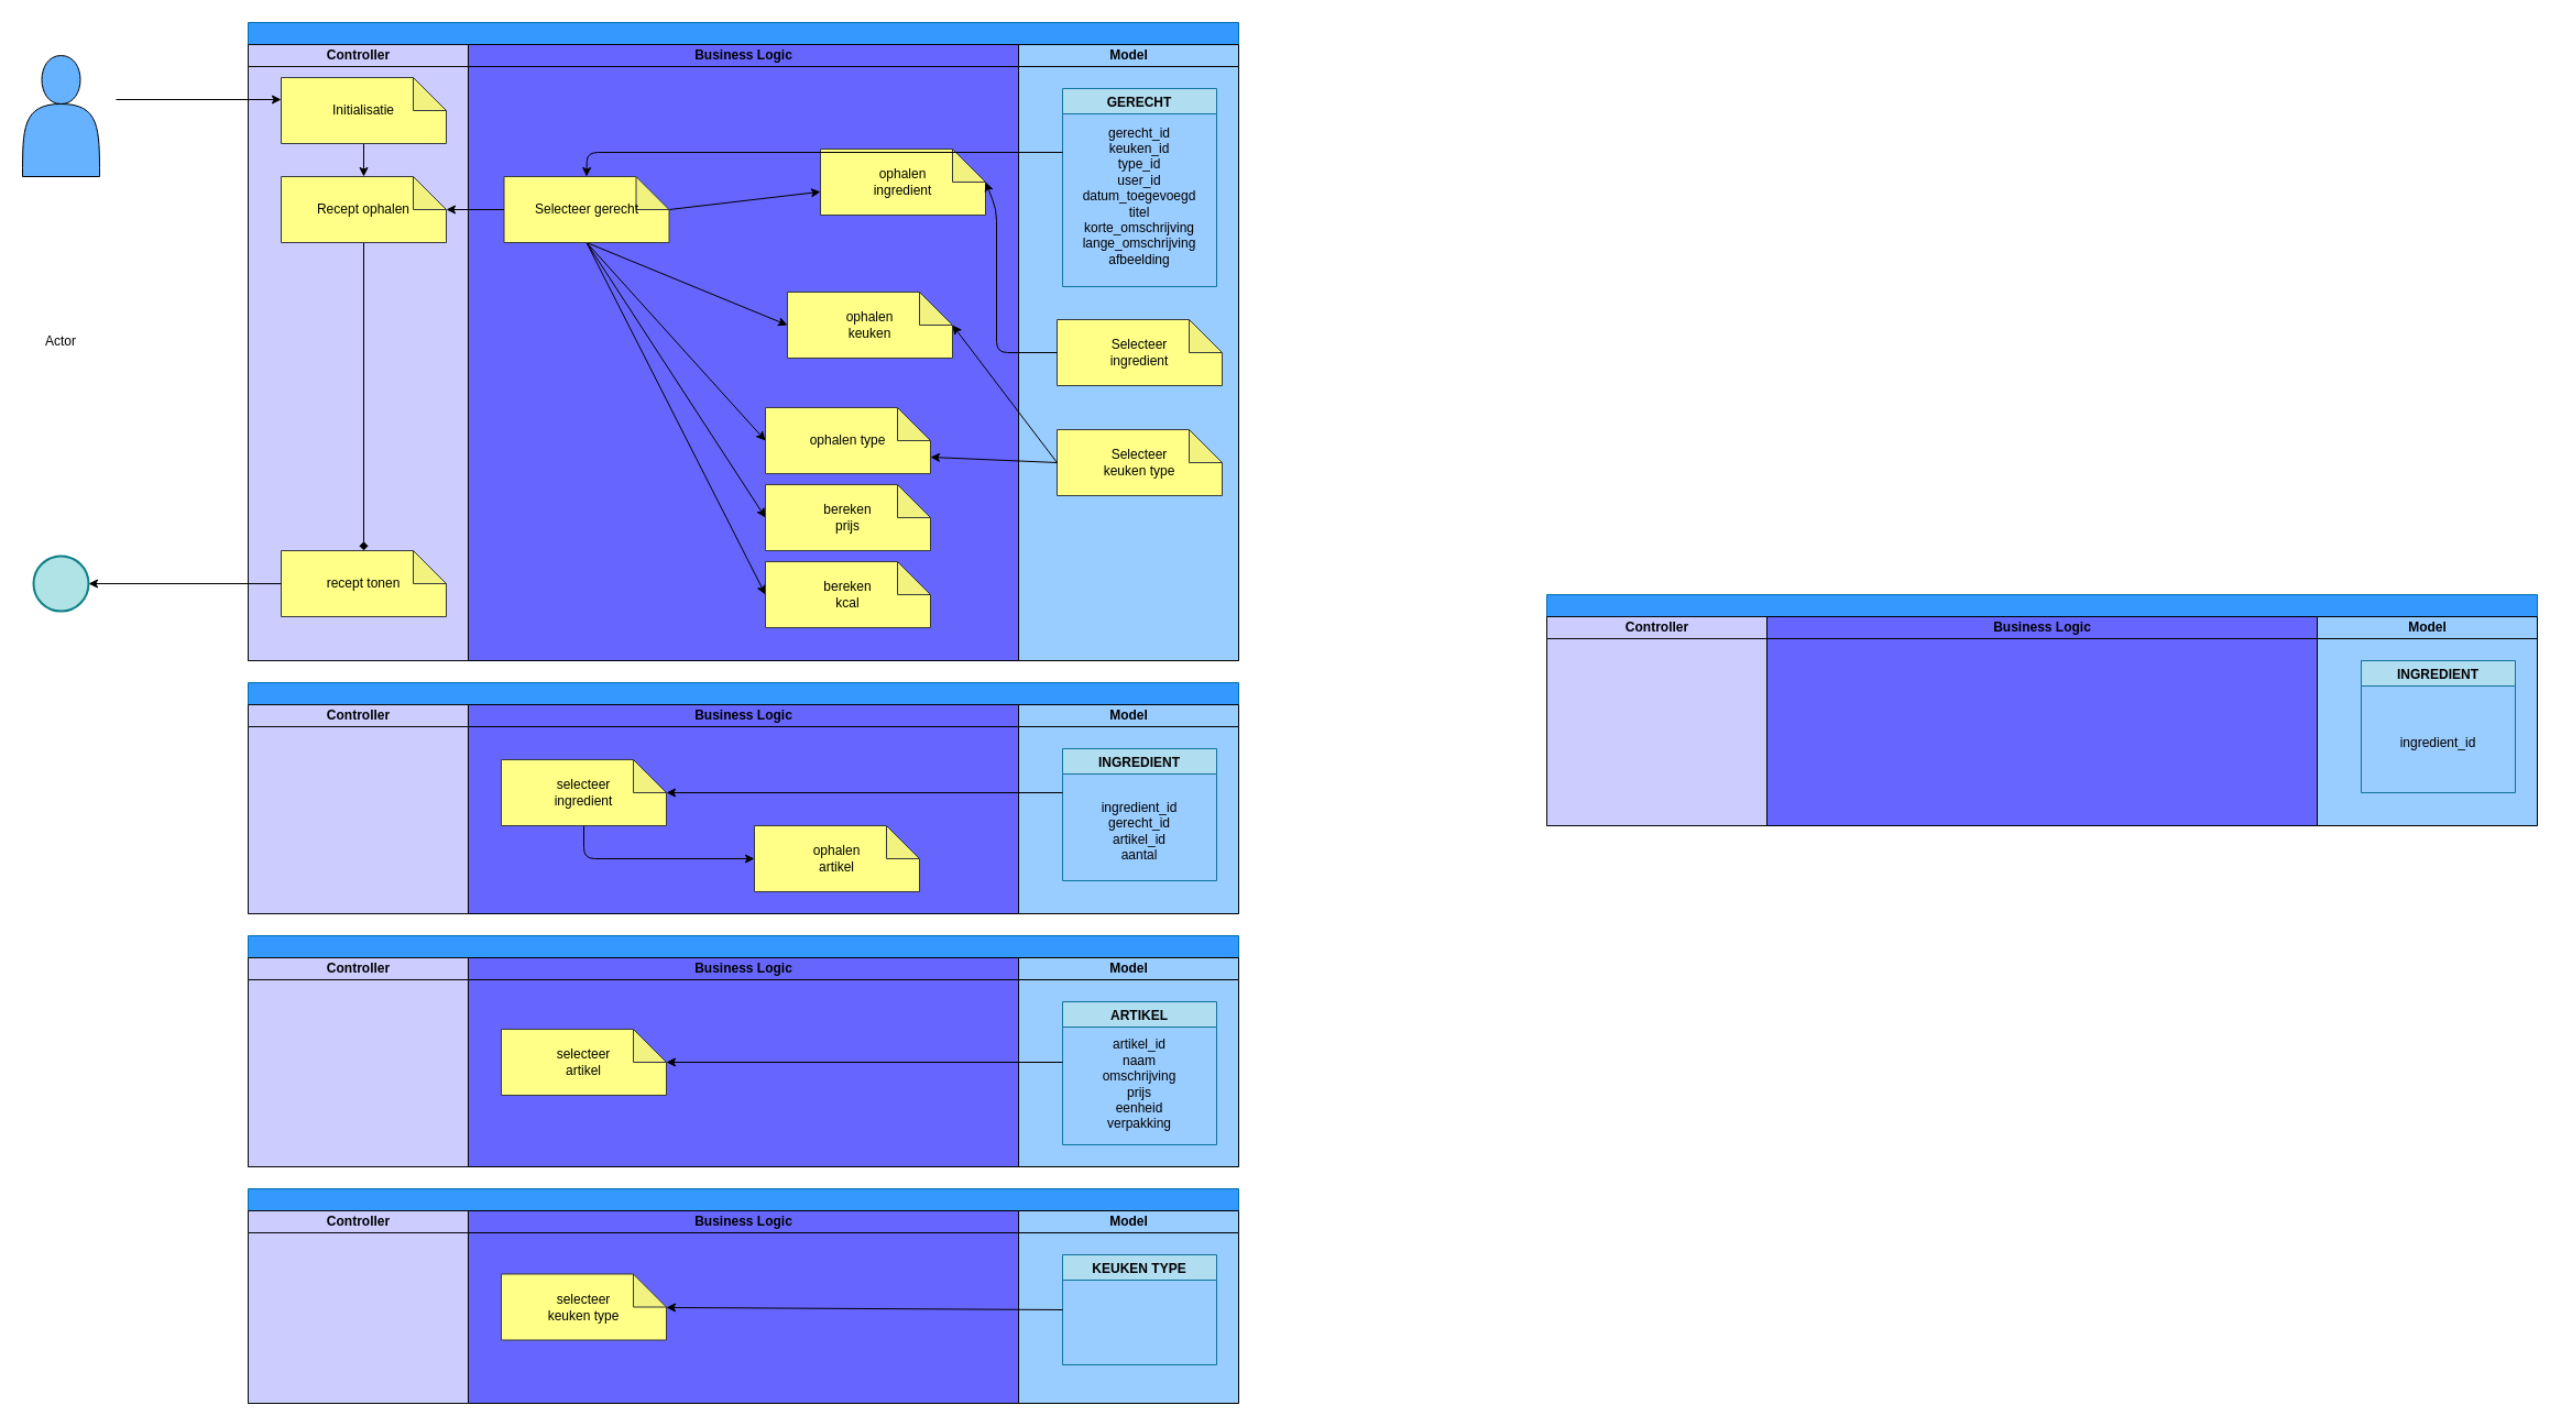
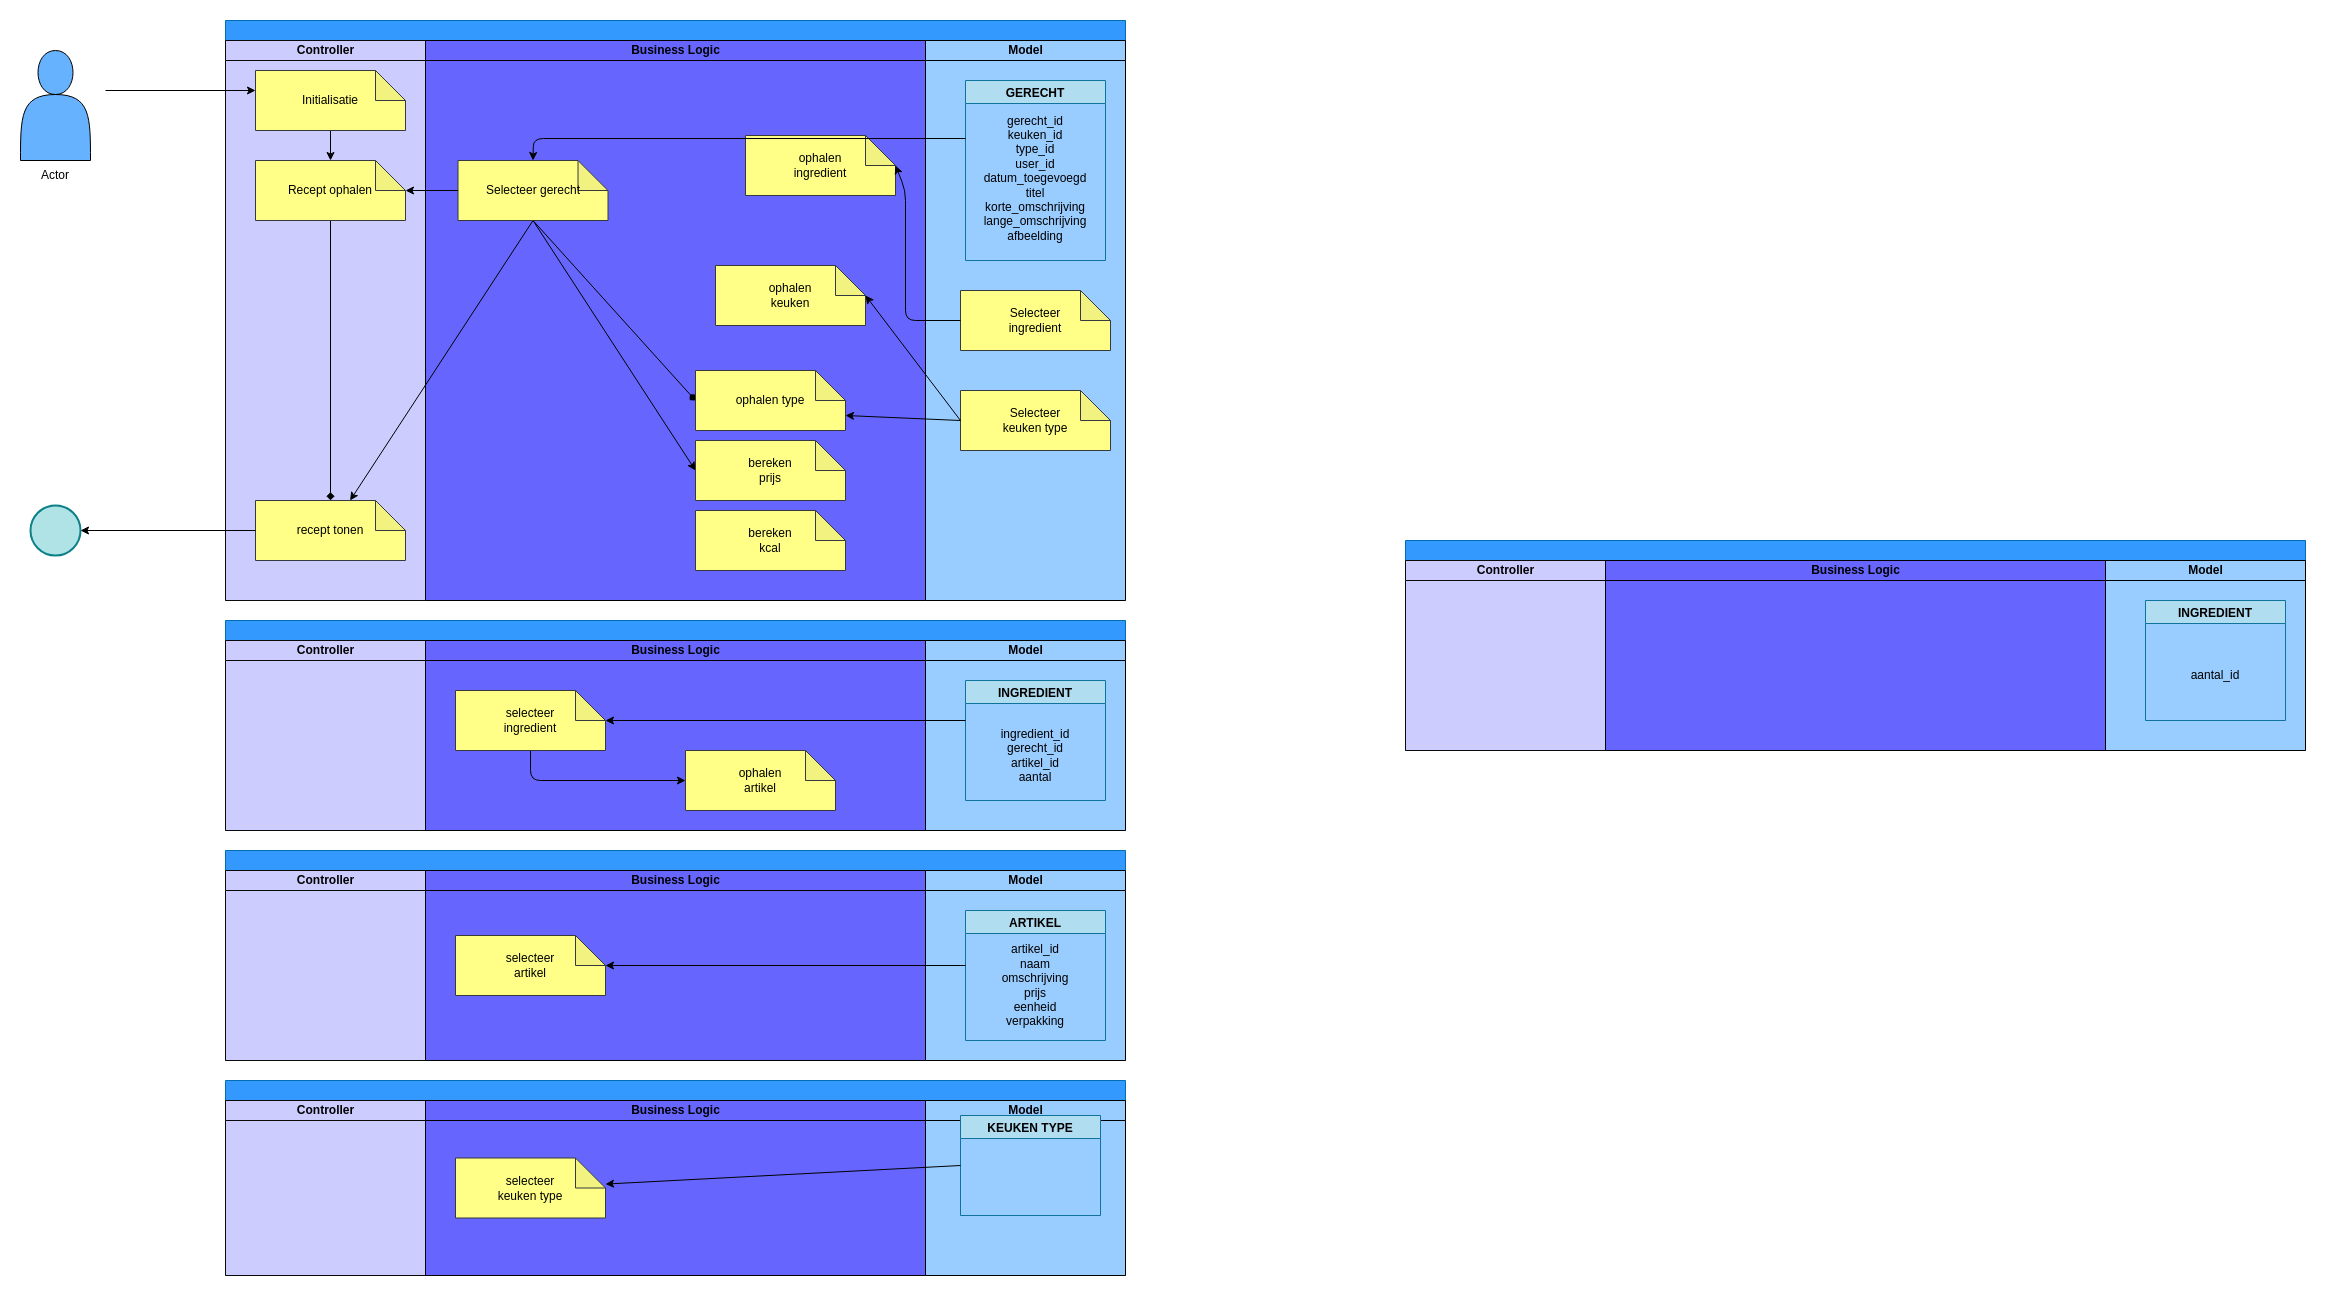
- <mxCell id="14" style="edgeStyle=none;html=1;exitX=0;exitY=0;exitDx=150;exitDy=30;exitPerimeter=0;strokeColor=#000000;fontColor=#000000;" edge="1" parent="9" source="15" target="16"><mxGeometry relative="1" as="geometry" /></mxCell>
- <mxCell id="10" style="edgeStyle=none;html=1;exitX=0.5;exitY=1;exitDx=0;exitDy=0;exitPerimeter=0;entryX=0;entryY=0.5;entryDx=0;entryDy=0;entryPerimeter=0;fontColor=#000000;strokeColor=#000000;" edge="1" parent="9" source="15" target="17"><mxGeometry relative="1" as="geometry" /></mxCell>
- <mxCell id="32" value="Actor" style="text;html=1;strokeColor=none;fillColor=none;align=center;verticalAlign=middle;whiteSpace=wrap;rounded=0;" parent="1" vertex="1"><mxGeometry x="25" y="295" width="60" height="30" as="geometry" /></mxCell>
+ <mxCell id="32" value="Actor" style="text;html=1;strokeColor=none;fillColor=none;align=center;verticalAlign=middle;whiteSpace=wrap;rounded=0;" parent="1" vertex="1"><mxGeometry x="25" y="160" width="60" height="30" as="geometry" /></mxCell>
- <mxCell id="13" style="edgeStyle=none;html=1;entryX=0;entryY=0.5;entryDx=0;entryDy=0;entryPerimeter=0;strokeColor=#000000;fontColor=#000000;exitX=0.5;exitY=1;exitDx=0;exitDy=0;exitPerimeter=0;" edge="1" parent="9" source="15" target="20"><mxGeometry relative="1" as="geometry" /></mxCell>
+ <mxCell id="13" style="edgeStyle=none;html=1;strokeColor=#000000;fontColor=#000000;exitX=0.5;exitY=1;exitDx=0;exitDy=0;exitPerimeter=0;" edge="1" parent="9" source="15" target="8"><mxGeometry relative="1" as="geometry" /></mxCell>
- <mxCell id="11" style="edgeStyle=none;html=1;entryX=0;entryY=0.5;entryDx=0;entryDy=0;entryPerimeter=0;strokeColor=#000000;fontColor=#000000;exitX=0.5;exitY=1;exitDx=0;exitDy=0;exitPerimeter=0;" edge="1" parent="9" source="15" target="18"><mxGeometry relative="1" as="geometry" /></mxCell>
+ <mxCell id="11" style="edgeStyle=none;html=1;entryX=0;entryY=0.5;entryDx=0;entryDy=0;entryPerimeter=0;strokeColor=#000000;fontColor=#000000;exitX=0.5;exitY=1;exitDx=0;exitDy=0;exitPerimeter=0;endArrow=diamond;" edge="1" parent="9" source="15" target="18"><mxGeometry relative="1" as="geometry" /></mxCell>
- <mxCell id="59" value="&lt;font color=&quot;#000000&quot;&gt;ingredient_id&lt;br&gt;&lt;/font&gt;" style="text;html=1;strokeColor=none;fillColor=none;align=center;verticalAlign=middle;whiteSpace=wrap;rounded=0;" vertex="1" parent="58"><mxGeometry x="15" y="20" width="110" height="110" as="geometry" /></mxCell>
+ <mxCell id="59" value="&lt;font color=&quot;#000000&quot;&gt;aantal_id&lt;br&gt;&lt;/font&gt;" style="text;html=1;strokeColor=none;fillColor=none;align=center;verticalAlign=middle;whiteSpace=wrap;rounded=0;" vertex="1" parent="58"><mxGeometry x="15" y="20" width="110" height="110" as="geometry" /></mxCell>
- <mxCell id="65" value="KEUKEN TYPE" style="swimlane;labelBackgroundColor=none;strokeColor=#10739e;fillColor=#b1ddf0;fontColor=#000000;startSize=23;" vertex="1" parent="64"><mxGeometry x="40" y="40" width="140" height="100" as="geometry" /></mxCell>
+ <mxCell id="65" value="KEUKEN TYPE" style="swimlane;labelBackgroundColor=none;strokeColor=#10739e;fillColor=#b1ddf0;fontColor=#000000;startSize=23;" vertex="1" parent="64"><mxGeometry x="35" y="15" width="140" height="100" as="geometry" /></mxCell>
